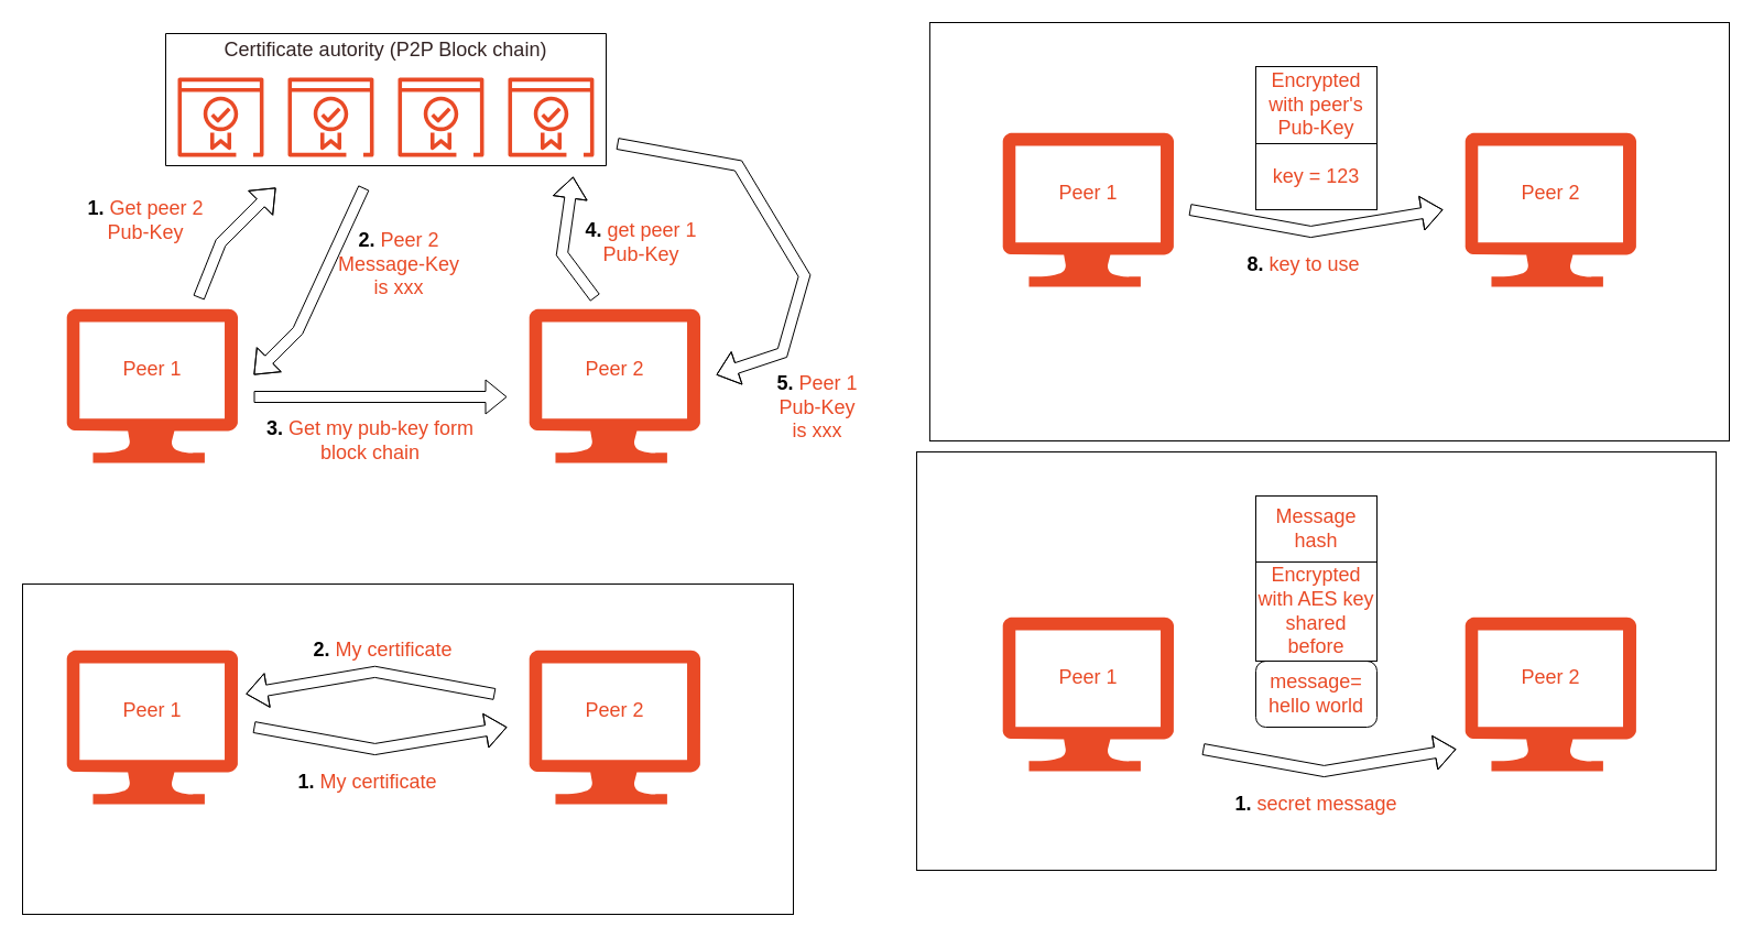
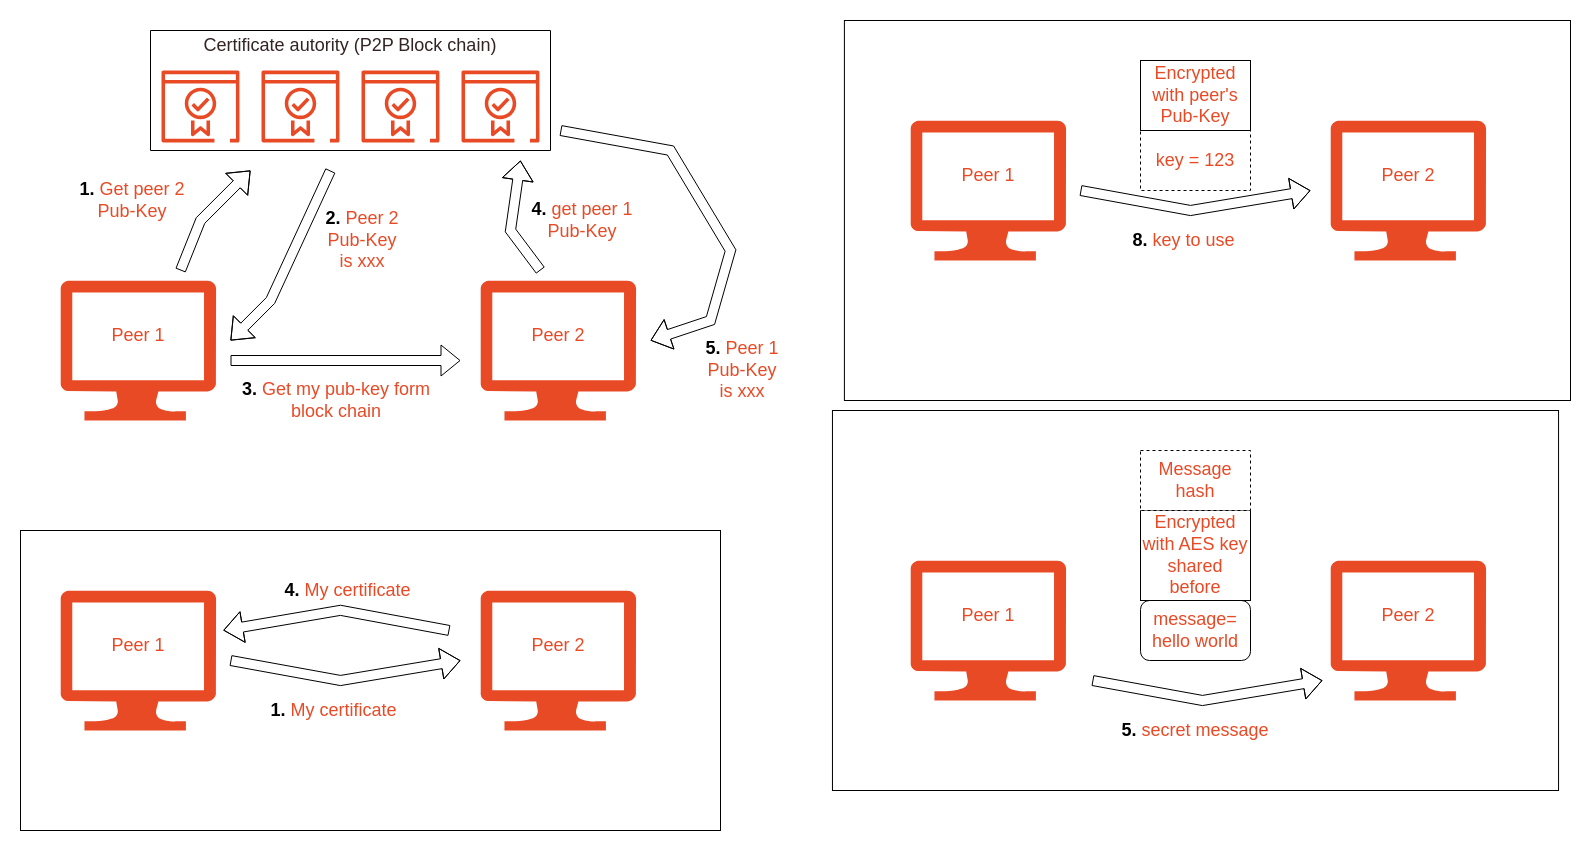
- <mxCell id="44" value="&lt;font color=&quot;#e94a26&quot;&gt;key = 123&lt;/font&gt;" style="rounded=0;whiteSpace=wrap;html=1;fontSize=18;fontColor=#000000;fillColor=#FFFFFF;gradientColor=none;" vertex="1" parent="43"><mxGeometry y="70" width="110" height="60" as="geometry" /></mxCell>
+ <mxCell id="44" value="&lt;font color=&quot;#e94a26&quot;&gt;key = 123&lt;/font&gt;" style="rounded=0;whiteSpace=wrap;html=1;fontSize=18;fontColor=#000000;fillColor=#FFFFFF;gradientColor=none;dashed=1;" vertex="1" parent="43"><mxGeometry y="70" width="110" height="60" as="geometry" /></mxCell>
- <mxCell id="21" value="&lt;b&gt;&lt;font color=&quot;#000000&quot;&gt;2.&lt;/font&gt;&lt;/b&gt;&amp;nbsp;Peer 2 &lt;br&gt;Message-Key &lt;br&gt;is xxx" style="text;html=1;strokeColor=none;fillColor=none;align=center;verticalAlign=middle;whiteSpace=wrap;rounded=0;fontSize=18;fontColor=#E94A26;" vertex="1" parent="1"><mxGeometry x="260" y="210" width="203.91" height="60" as="geometry" /></mxCell>
+ <mxCell id="21" value="&lt;b&gt;&lt;font color=&quot;#000000&quot;&gt;2.&lt;/font&gt;&lt;/b&gt;&amp;nbsp;Peer 2 &lt;br&gt;Pub-Key &lt;br&gt;is xxx" style="text;html=1;strokeColor=none;fillColor=none;align=center;verticalAlign=middle;whiteSpace=wrap;rounded=0;fontSize=18;fontColor=#E94A26;" vertex="1" parent="1"><mxGeometry x="260" y="210" width="203.91" height="60" as="geometry" /></mxCell>
- <mxCell id="56" value="Message hash" style="rounded=0;whiteSpace=wrap;html=1;fontSize=18;fontColor=#E94A26;fillColor=#FFFFFF;gradientColor=none;" vertex="1" parent="52"><mxGeometry width="110" height="60" as="geometry" /></mxCell>
+ <mxCell id="56" value="Message hash" style="rounded=0;whiteSpace=wrap;html=1;fontSize=18;fontColor=#E94A26;fillColor=#FFFFFF;gradientColor=none;dashed=1;" vertex="1" parent="52"><mxGeometry width="110" height="60" as="geometry" /></mxCell>
- <mxCell id="36" value="&lt;b&gt;&lt;font color=&quot;#000000&quot;&gt;2.&lt;/font&gt;&lt;/b&gt;&amp;nbsp;My certificate&amp;nbsp;" style="text;html=1;strokeColor=none;fillColor=none;align=center;verticalAlign=middle;whiteSpace=wrap;rounded=0;fontSize=18;fontColor=#E94A26;" vertex="1" parent="1"><mxGeometry x="248.05" y="560" width="203.91" height="60" as="geometry" /></mxCell>
+ <mxCell id="36" value="&lt;b&gt;&lt;font color=&quot;#000000&quot;&gt;4.&lt;/font&gt;&lt;/b&gt;&amp;nbsp;My certificate&amp;nbsp;" style="text;html=1;strokeColor=none;fillColor=none;align=center;verticalAlign=middle;whiteSpace=wrap;rounded=0;fontSize=18;fontColor=#E94A26;" vertex="1" parent="1"><mxGeometry x="248.05" y="560" width="203.91" height="60" as="geometry" /></mxCell>
- <mxCell id="51" value="&lt;b&gt;&lt;font color=&quot;#000000&quot;&gt;1.&lt;/font&gt;&lt;/b&gt;&amp;nbsp;secret message" style="text;html=1;strokeColor=none;fillColor=none;align=center;verticalAlign=middle;whiteSpace=wrap;rounded=0;fontSize=18;fontColor=#E94A26;" vertex="1" parent="1"><mxGeometry x="1093.04" y="700" width="203.91" height="60" as="geometry" /></mxCell>
+ <mxCell id="51" value="&lt;b&gt;&lt;font color=&quot;#000000&quot;&gt;5.&lt;/font&gt;&lt;/b&gt;&amp;nbsp;secret message" style="text;html=1;strokeColor=none;fillColor=none;align=center;verticalAlign=middle;whiteSpace=wrap;rounded=0;fontSize=18;fontColor=#E94A26;" vertex="1" parent="1"><mxGeometry x="1093.04" y="700" width="203.91" height="60" as="geometry" /></mxCell>
